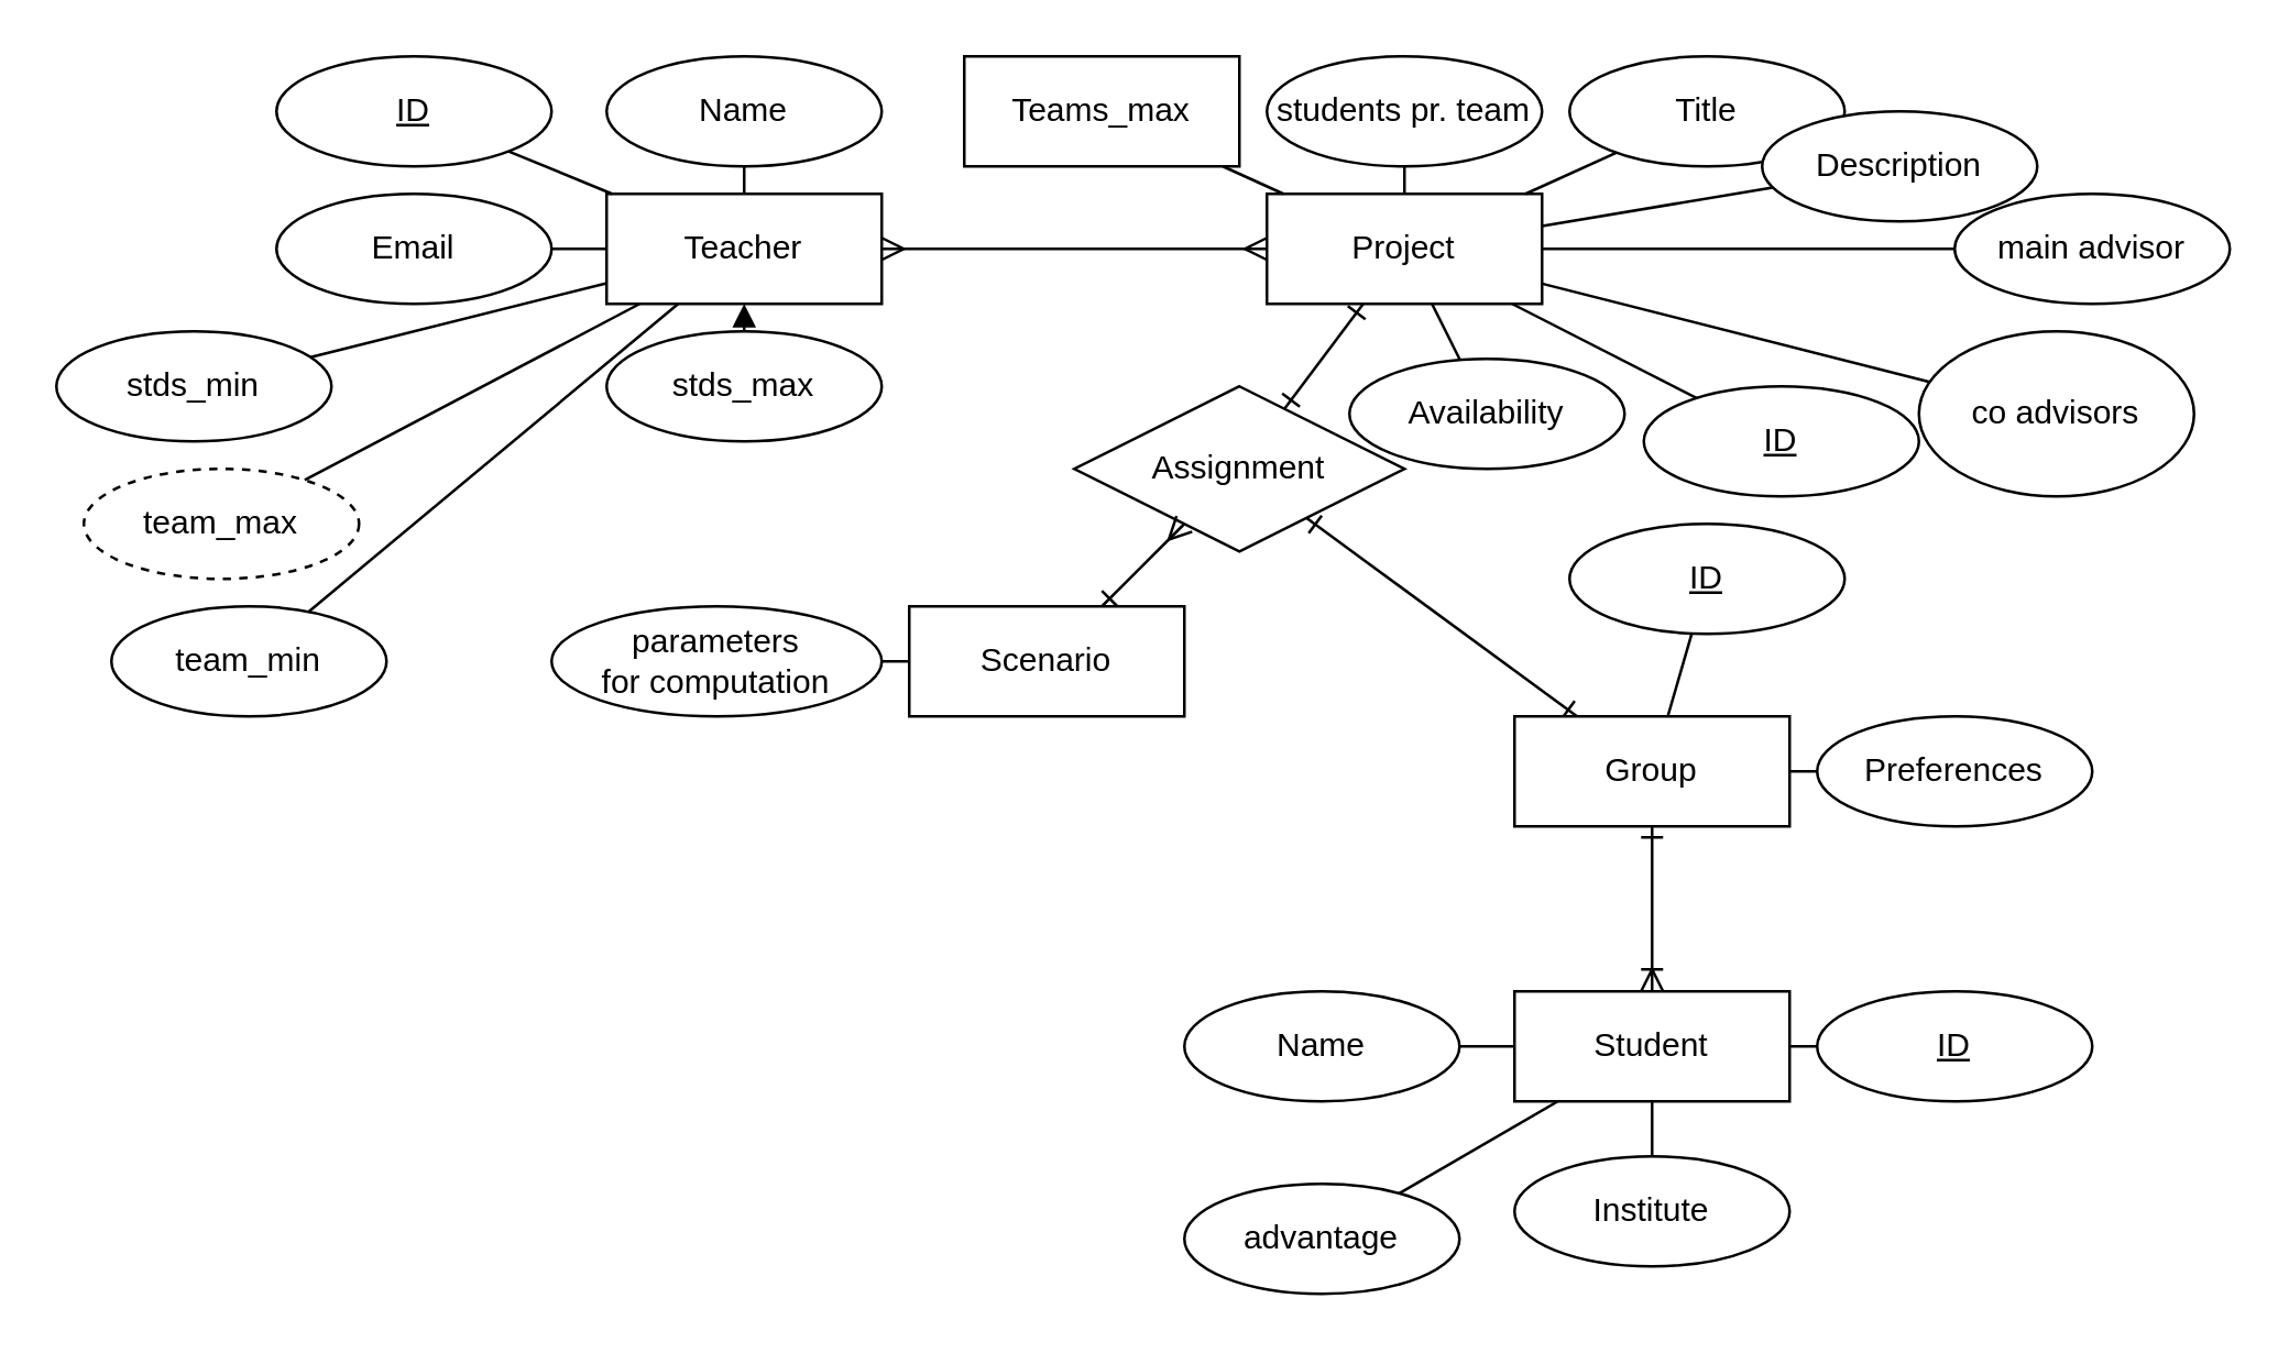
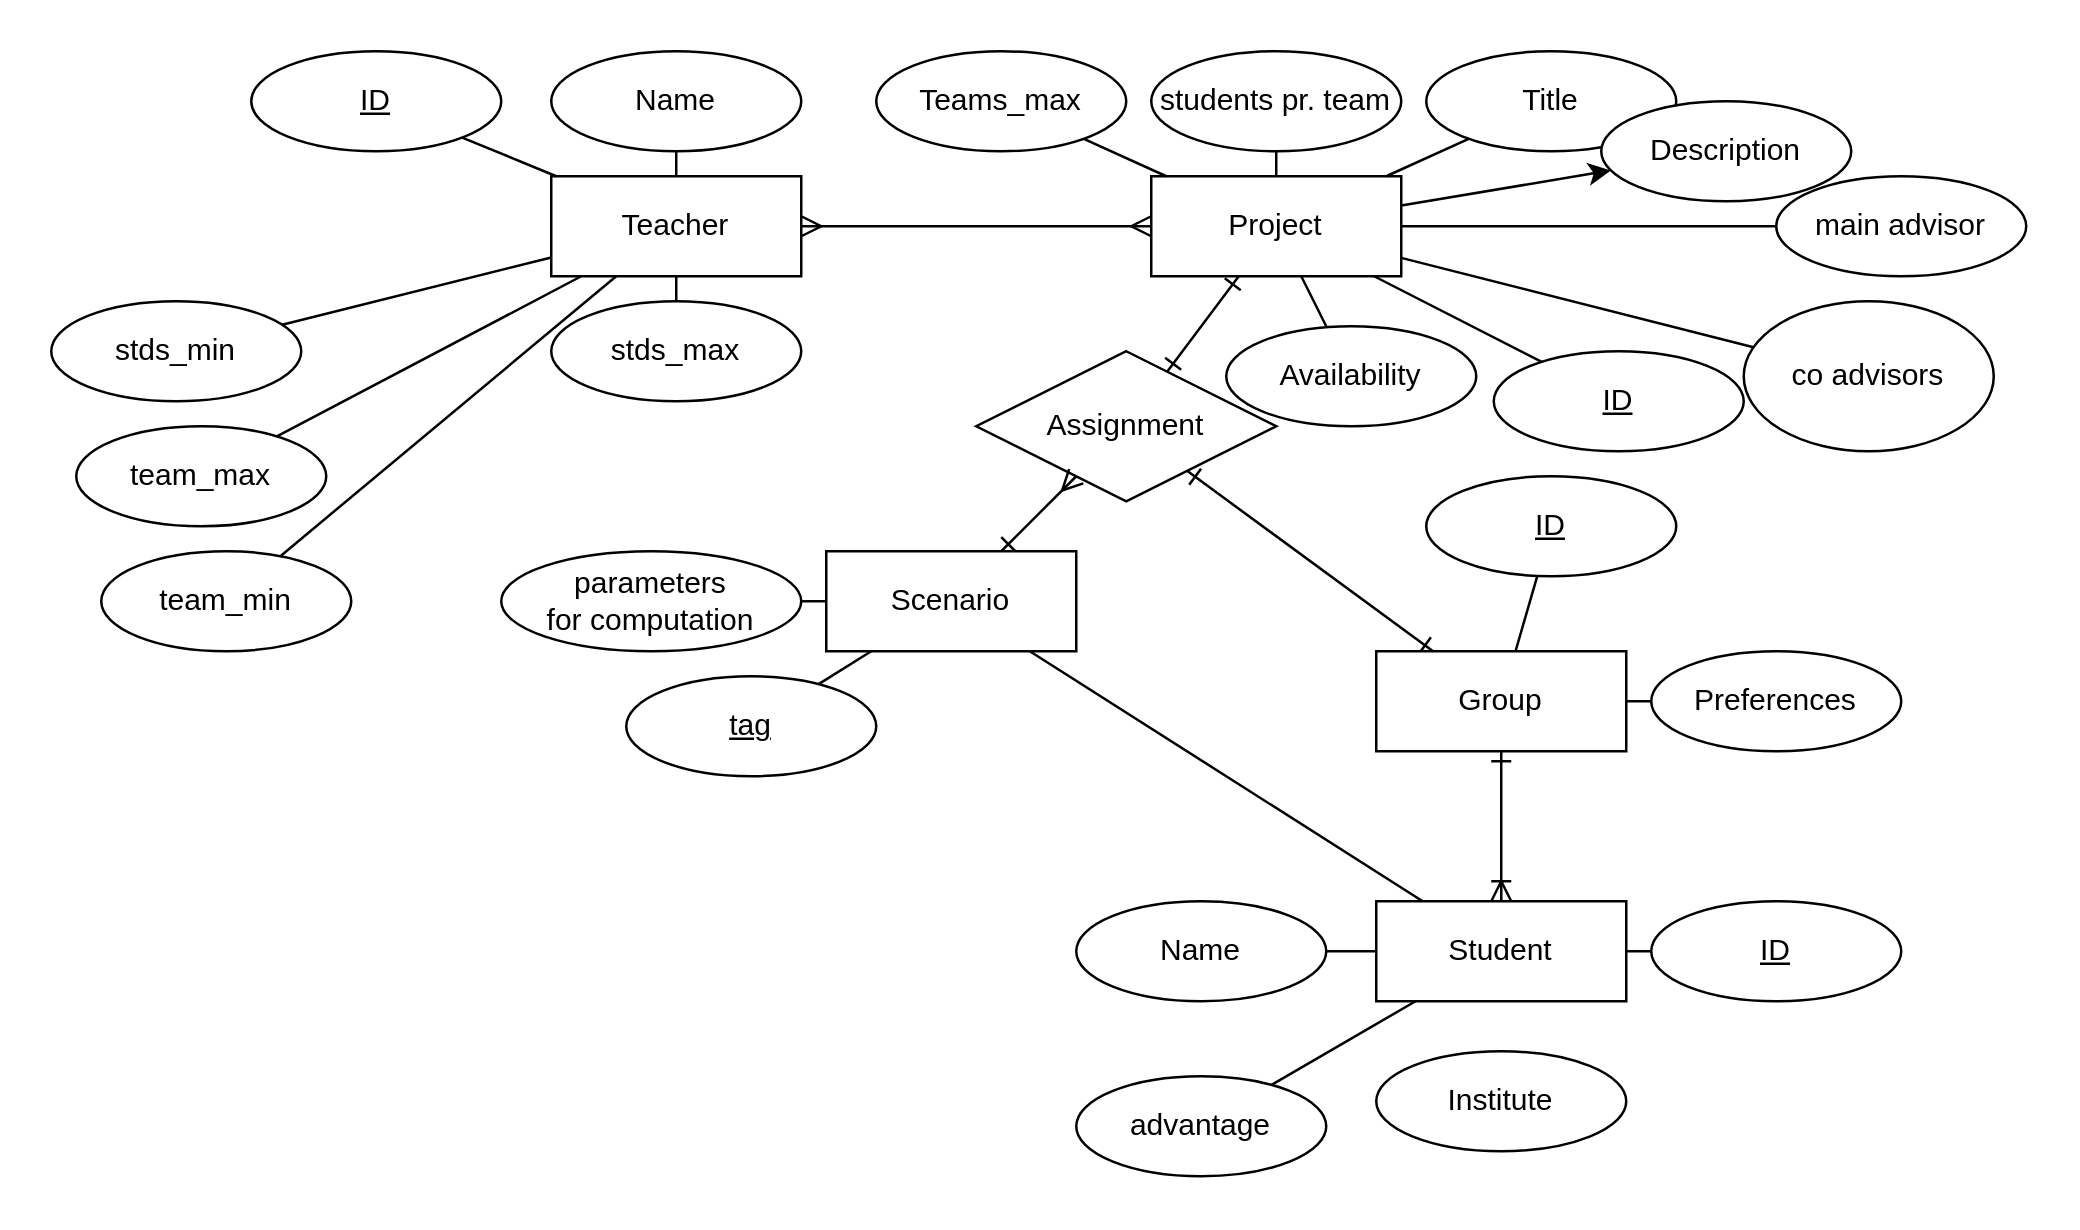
- <mxCell id="17" value="Teams_max" style="whiteSpace=wrap;html=1;align=center;rounded=0;" parent="1" vertex="1"><mxGeometry x="350" y="20" width="100" height="40" as="geometry" /></mxCell>
+ <mxCell id="17" value="Teams_max" style="ellipse;whiteSpace=wrap;html=1;align=center;" parent="1" vertex="1"><mxGeometry x="350" y="20" width="100" height="40" as="geometry" /></mxCell>
- <mxCell id="23" value="" style="endArrow=none;html=1;rounded=0;" parent="1" source="4" target="19" edge="1"><mxGeometry relative="1" as="geometry"><mxPoint x="490" y="130" as="sourcePoint" /><mxPoint x="650" y="130" as="targetPoint" /></mxGeometry></mxCell>
+ <mxCell id="23" value="" style="endArrow=classic;html=1;rounded=0;" parent="1" source="4" target="19" edge="1"><mxGeometry relative="1" as="geometry"><mxPoint x="490" y="130" as="sourcePoint" /><mxPoint x="650" y="130" as="targetPoint" /></mxGeometry></mxCell>
- <mxCell id="7" value="Email" style="ellipse;whiteSpace=wrap;html=1;align=center;" parent="1" vertex="1"><mxGeometry x="100" y="70" width="100" height="40" as="geometry" /></mxCell>
- <mxCell id="10" value="" style="endArrow=none;html=1;rounded=0;" parent="1" source="2" target="7" edge="1"><mxGeometry relative="1" as="geometry"><mxPoint x="220" y="160" as="sourcePoint" /><mxPoint x="380" y="160" as="targetPoint" /></mxGeometry></mxCell>
- <mxCell id="14" value="" style="endArrow=block;html=1;rounded=0;" parent="1" source="8" target="2" edge="1"><mxGeometry relative="1" as="geometry"><mxPoint x="358.765" y="45.617" as="sourcePoint" /><mxPoint x="380" y="160" as="targetPoint" /></mxGeometry></mxCell>
+ <mxCell id="14" value="" style="endArrow=none;html=1;rounded=0;" parent="1" source="8" target="2" edge="1"><mxGeometry relative="1" as="geometry"><mxPoint x="358.765" y="45.617" as="sourcePoint" /><mxPoint x="380" y="160" as="targetPoint" /></mxGeometry></mxCell>
- <mxCell id="52" value="team_max" style="ellipse;whiteSpace=wrap;html=1;align=center;dashed=1;" parent="1" vertex="1"><mxGeometry x="30" y="170" width="100" height="40" as="geometry" /></mxCell>
+ <mxCell id="52" value="team_max" style="ellipse;whiteSpace=wrap;html=1;align=center;" parent="1" vertex="1"><mxGeometry x="30" y="170" width="100" height="40" as="geometry" /></mxCell>
+ <mxCell id="42" value="" style="endArrow=none;html=1;rounded=0;strokeColor=default;elbow=vertical;" parent="1" source="37" target="35" edge="1"><mxGeometry relative="1" as="geometry"><mxPoint x="280" y="270" as="sourcePoint" /><mxPoint x="440" y="270" as="targetPoint" /></mxGeometry></mxCell>
+ <mxCell id="37" value="tag" style="ellipse;whiteSpace=wrap;html=1;align=center;fontStyle=4;rounded=0;" parent="1" vertex="1"><mxGeometry x="250" y="270" width="100" height="40" as="geometry" /></mxCell>
- <mxCell id="48" value="" style="endArrow=none;html=1;rounded=0;" parent="1" source="3" target="47" edge="1"><mxGeometry relative="1" as="geometry"><mxPoint x="460" y="320" as="sourcePoint" /><mxPoint x="620" y="320" as="targetPoint" /></mxGeometry></mxCell>
+ <mxCell id="48" value="" style="endArrow=none;html=1;rounded=0;" parent="1" source="3" target="35" edge="1"><mxGeometry relative="1" as="geometry"><mxPoint x="460" y="320" as="sourcePoint" /><mxPoint x="620" y="320" as="targetPoint" /></mxGeometry></mxCell>
